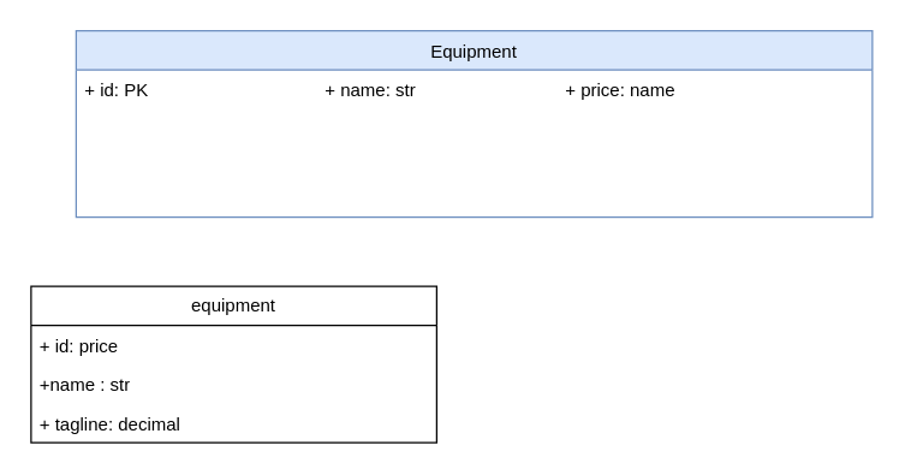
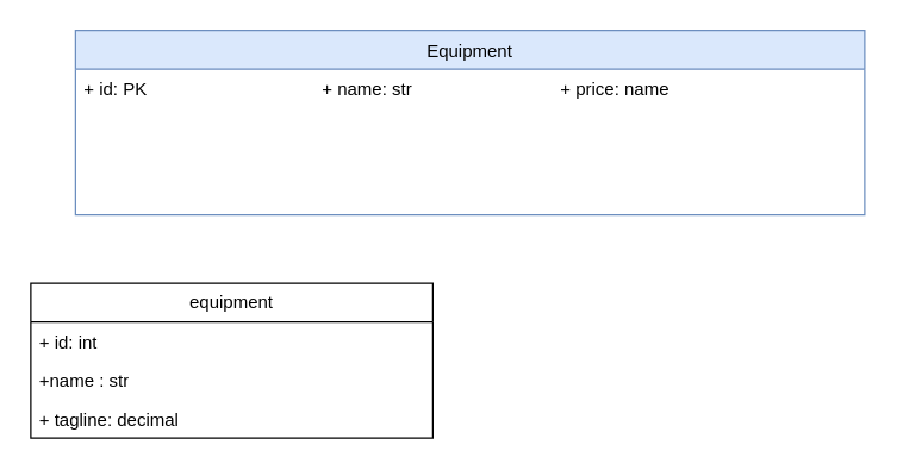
- <mxCell id="7" value="+ id: price" style="text;strokeColor=none;fillColor=none;align=left;verticalAlign=top;spacingLeft=4;spacingRight=4;overflow=hidden;rotatable=0;points=[[0,0.5],[1,0.5]];portConstraint=eastwest;whiteSpace=wrap;html=1;" vertex="1" parent="6"><mxGeometry y="26" width="270" height="26" as="geometry" /></mxCell>
+ <mxCell id="7" value="+ id: int" style="text;strokeColor=none;fillColor=none;align=left;verticalAlign=top;spacingLeft=4;spacingRight=4;overflow=hidden;rotatable=0;points=[[0,0.5],[1,0.5]];portConstraint=eastwest;whiteSpace=wrap;html=1;" vertex="1" parent="6"><mxGeometry y="26" width="270" height="26" as="geometry" /></mxCell>
